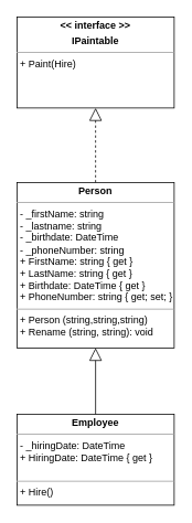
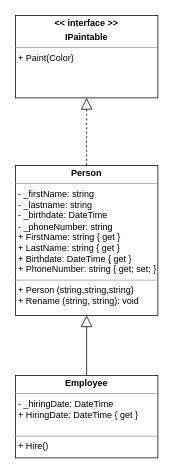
- <mxCell id="5" value="&lt;p style=&quot;margin:0px;margin-top:4px;text-align:center;&quot;&gt;&lt;b&gt;&amp;lt;&amp;lt; interface &amp;gt;&amp;gt;&lt;/b&gt;&lt;/p&gt;&lt;p style=&quot;margin:0px;margin-top:4px;text-align:center;&quot;&gt;&lt;b&gt;IPaintable&lt;/b&gt;&lt;/p&gt;&lt;hr size=&quot;1&quot;&gt;&lt;p style=&quot;margin:0px;margin-left:4px;&quot;&gt;&lt;/p&gt;&lt;p style=&quot;margin:0px;margin-left:4px;&quot;&gt;+ Paint(Hire)&lt;/p&gt;&lt;p style=&quot;margin:0px;margin-left:4px;&quot;&gt;&lt;br&gt;&lt;/p&gt;" style="verticalAlign=top;align=left;overflow=fill;fontSize=12;fontFamily=Helvetica;html=1;rounded=0;shadow=0;comic=0;labelBackgroundColor=none;strokeWidth=1" vertex="1" parent="1"><mxGeometry x="20" y="20" width="190" height="110" as="geometry" /></mxCell>
+ <mxCell id="5" value="&lt;p style=&quot;margin:0px;margin-top:4px;text-align:center;&quot;&gt;&lt;b&gt;&amp;lt;&amp;lt; interface &amp;gt;&amp;gt;&lt;/b&gt;&lt;/p&gt;&lt;p style=&quot;margin:0px;margin-top:4px;text-align:center;&quot;&gt;&lt;b&gt;IPaintable&lt;/b&gt;&lt;/p&gt;&lt;hr size=&quot;1&quot;&gt;&lt;p style=&quot;margin:0px;margin-left:4px;&quot;&gt;&lt;/p&gt;&lt;p style=&quot;margin:0px;margin-left:4px;&quot;&gt;+ Paint(Color)&lt;/p&gt;&lt;p style=&quot;margin:0px;margin-left:4px;&quot;&gt;&lt;br&gt;&lt;/p&gt;" style="verticalAlign=top;align=left;overflow=fill;fontSize=12;fontFamily=Helvetica;html=1;rounded=0;shadow=0;comic=0;labelBackgroundColor=none;strokeWidth=1" vertex="1" parent="1"><mxGeometry x="20" y="20" width="190" height="110" as="geometry" /></mxCell>
